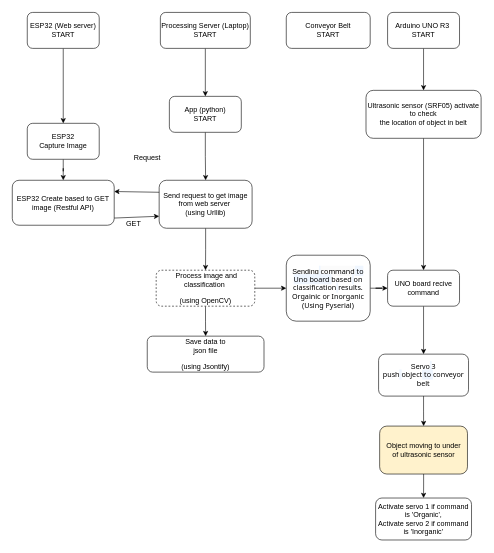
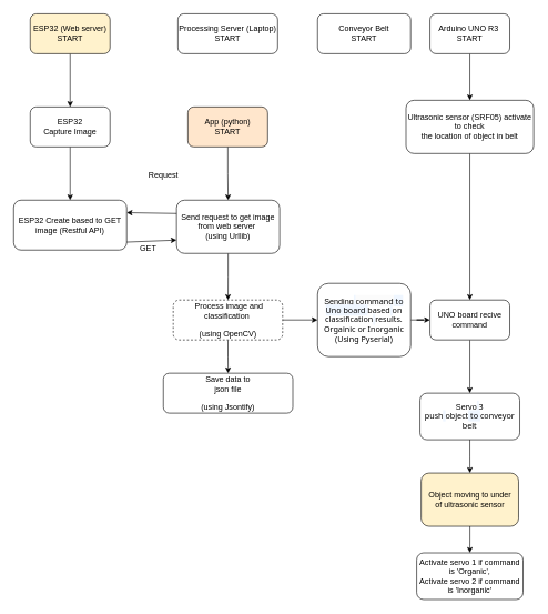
- <mxCell id="3" value="ESP32 (Web server)&lt;br&gt;START" style="rounded=1;whiteSpace=wrap;html=1;" vertex="1" parent="1"><mxGeometry x="45" y="20" width="120" height="60" as="geometry" /></mxCell>
+ <mxCell id="3" value="ESP32 (Web server)&lt;br&gt;START" style="rounded=1;whiteSpace=wrap;html=1;fillColor=#fff2cc;" vertex="1" parent="1"><mxGeometry x="45" y="20" width="120" height="60" as="geometry" /></mxCell>
- <mxCell id="7" value="" style="edgeStyle=orthogonalEdgeStyle;rounded=0;orthogonalLoop=1;jettySize=auto;html=1;" edge="1" parent="1" source="8" target="10"><mxGeometry relative="1" as="geometry" /></mxCell>
- <mxCell id="10" value="App (python)&lt;br&gt;START" style="whiteSpace=wrap;html=1;rounded=1;" vertex="1" parent="1"><mxGeometry x="282" y="160" width="120" height="60" as="geometry" /></mxCell>
+ <mxCell id="10" value="App (python)&lt;br&gt;START" style="whiteSpace=wrap;html=1;rounded=1;fillColor=#ffe6cc;" vertex="1" parent="1"><mxGeometry x="282" y="160" width="120" height="60" as="geometry" /></mxCell>
- <mxCell id="5" value="ESP32&lt;br&gt;Capture Image" style="whiteSpace=wrap;html=1;rounded=1;" vertex="1" parent="1"><mxGeometry x="45" y="205" width="120" height="60" as="geometry" /></mxCell>
+ <mxCell id="5" value="ESP32&lt;br&gt;Capture Image" style="whiteSpace=wrap;html=1;rounded=1;" vertex="1" parent="1"><mxGeometry x="45" y="160" width="120" height="60" as="geometry" /></mxCell>
